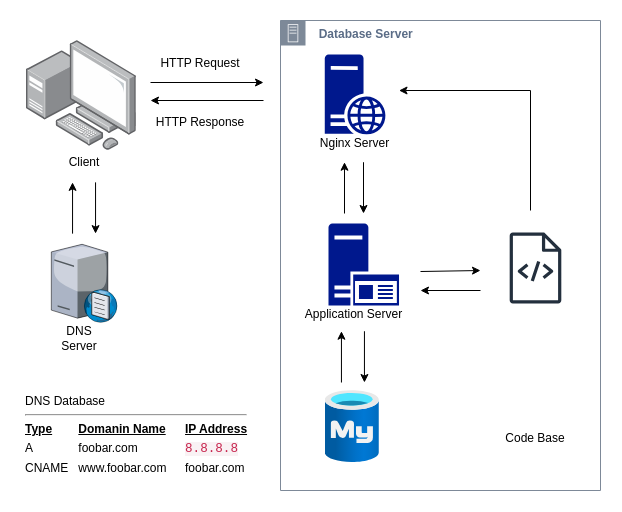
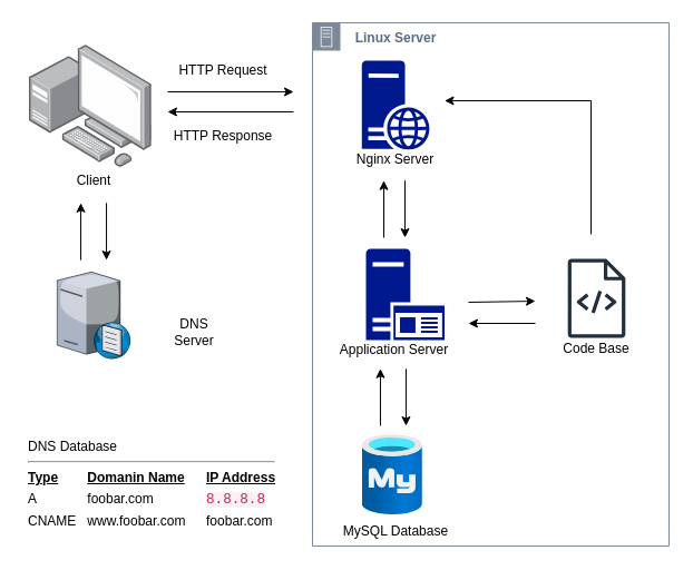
- <mxCell id="8" value="&lt;b&gt;&amp;nbsp; Database Server&lt;/b&gt;" style="points=[[0,0],[0.25,0],[0.5,0],[0.75,0],[1,0],[1,0.25],[1,0.5],[1,0.75],[1,1],[0.75,1],[0.5,1],[0.25,1],[0,1],[0,0.75],[0,0.5],[0,0.25]];outlineConnect=0;gradientColor=none;html=1;whiteSpace=wrap;fontSize=12;fontStyle=0;container=1;pointerEvents=0;collapsible=0;recursiveResize=0;shape=mxgraph.aws4.group;grIcon=mxgraph.aws4.group_on_premise;strokeColor=#7D8998;fillColor=none;verticalAlign=top;align=left;spacingLeft=30;fontColor=#5A6C86;dashed=0;" parent="1" vertex="1"><mxGeometry x="280" y="20" width="320" height="470" as="geometry" /></mxCell>
+ <mxCell id="8" value="&lt;b&gt;&amp;nbsp; Linux Server&lt;/b&gt;" style="points=[[0,0],[0.25,0],[0.5,0],[0.75,0],[1,0],[1,0.25],[1,0.5],[1,0.75],[1,1],[0.75,1],[0.5,1],[0.25,1],[0,1],[0,0.75],[0,0.5],[0,0.25]];outlineConnect=0;gradientColor=none;html=1;whiteSpace=wrap;fontSize=12;fontStyle=0;container=1;pointerEvents=0;collapsible=0;recursiveResize=0;shape=mxgraph.aws4.group;grIcon=mxgraph.aws4.group_on_premise;strokeColor=#7D8998;fillColor=none;verticalAlign=top;align=left;spacingLeft=30;fontColor=#5A6C86;dashed=0;" parent="1" vertex="1"><mxGeometry x="280" y="20" width="320" height="470" as="geometry" /></mxCell>
- <mxCell id="7" value="DNS Server" style="text;strokeColor=none;align=center;fillColor=none;html=1;verticalAlign=middle;whiteSpace=wrap;rounded=0;" parent="1" vertex="1"><mxGeometry x="49" y="322.86" width="60" height="30" as="geometry" /></mxCell>
+ <mxCell id="7" value="DNS Server" style="text;strokeColor=none;align=center;fillColor=none;html=1;verticalAlign=middle;whiteSpace=wrap;rounded=0;" parent="1" vertex="1"><mxGeometry x="144" y="282.86" width="60" height="30" as="geometry" /></mxCell>
- <mxCell id="14" value="Code Base" style="text;strokeColor=none;align=center;fillColor=none;html=1;verticalAlign=middle;whiteSpace=wrap;rounded=0;" parent="1" vertex="1"><mxGeometry x="500" y="428" width="70" height="20" as="geometry" /></mxCell>
+ <mxCell id="14" value="Code Base" style="text;strokeColor=none;align=center;fillColor=none;html=1;verticalAlign=middle;whiteSpace=wrap;rounded=0;" parent="1" vertex="1"><mxGeometry x="500" y="303" width="70" height="20" as="geometry" /></mxCell>
+ <mxCell id="13" value="MySQL Database" style="text;strokeColor=none;align=center;fillColor=none;html=1;verticalAlign=middle;whiteSpace=wrap;rounded=0;" parent="1" vertex="1"><mxGeometry x="304.67" y="467.14" width="100" height="20" as="geometry" /></mxCell>
